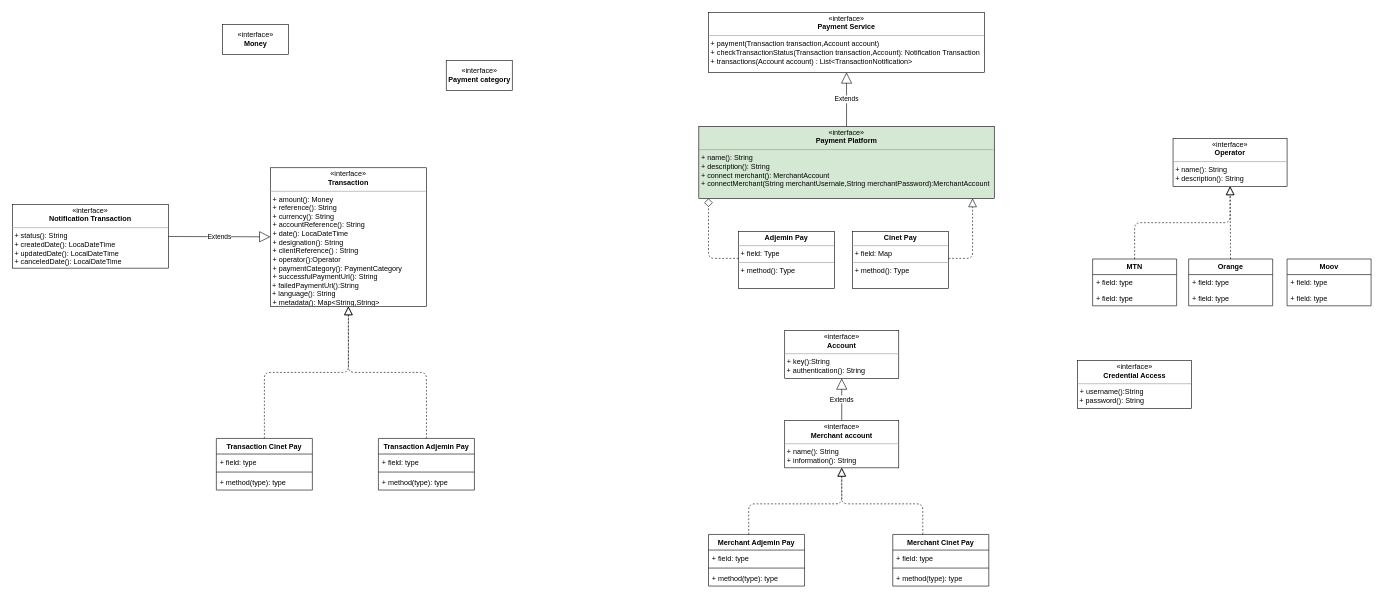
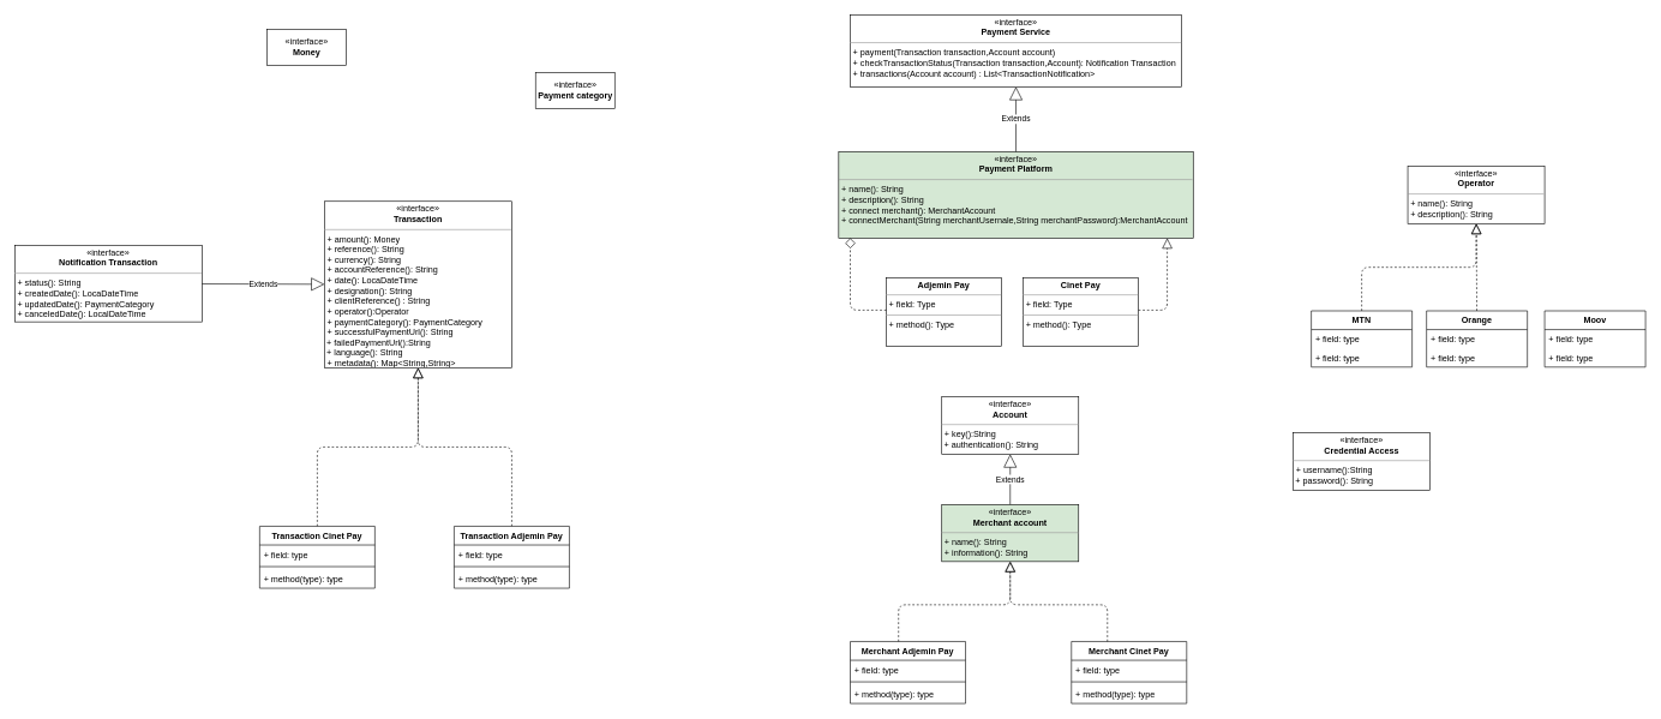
- <mxCell id="32" value="&lt;p style=&quot;margin: 0px ; margin-top: 4px ; text-align: center&quot;&gt;«interface»&lt;br&gt;&lt;b&gt;Notification Transaction&lt;/b&gt;&lt;/p&gt;&lt;hr size=&quot;1&quot;&gt;&lt;p style=&quot;margin: 0px ; margin-left: 4px&quot;&gt;+ status(): String&lt;/p&gt;&lt;p style=&quot;margin: 0px ; margin-left: 4px&quot;&gt;+ createdDate(): LocaDateTime&lt;/p&gt;&lt;p style=&quot;margin: 0px ; margin-left: 4px&quot;&gt;+ updatedDate(): LocalDateTime&lt;/p&gt;&lt;p style=&quot;margin: 0px ; margin-left: 4px&quot;&gt;+ canceledDate(): LocalDateTime&lt;/p&gt;" style="verticalAlign=top;align=left;overflow=fill;fontSize=12;fontFamily=Helvetica;html=1;" parent="1" vertex="1"><mxGeometry x="20" y="340" width="260" height="106.25" as="geometry" /></mxCell>
+ <mxCell id="32" value="&lt;p style=&quot;margin: 0px ; margin-top: 4px ; text-align: center&quot;&gt;«interface»&lt;br&gt;&lt;b&gt;Notification Transaction&lt;/b&gt;&lt;/p&gt;&lt;hr size=&quot;1&quot;&gt;&lt;p style=&quot;margin: 0px ; margin-left: 4px&quot;&gt;+ status(): String&lt;/p&gt;&lt;p style=&quot;margin: 0px ; margin-left: 4px&quot;&gt;+ createdDate(): LocaDateTime&lt;/p&gt;&lt;p style=&quot;margin: 0px ; margin-left: 4px&quot;&gt;+ updatedDate(): PaymentCategory&lt;/p&gt;&lt;p style=&quot;margin: 0px ; margin-left: 4px&quot;&gt;+ canceledDate(): LocalDateTime&lt;/p&gt;" style="verticalAlign=top;align=left;overflow=fill;fontSize=12;fontFamily=Helvetica;html=1;" parent="1" vertex="1"><mxGeometry x="20" y="340" width="260" height="106.25" as="geometry" /></mxCell>
- <mxCell id="9" value="&lt;p style=&quot;margin: 0px ; margin-top: 4px ; text-align: center&quot;&gt;&lt;b&gt;Cinet Pay&lt;/b&gt;&lt;/p&gt;&lt;hr size=&quot;1&quot;&gt;&lt;p style=&quot;margin: 0px ; margin-left: 4px&quot;&gt;+ field: Map&lt;/p&gt;&lt;hr size=&quot;1&quot;&gt;&lt;p style=&quot;margin: 0px ; margin-left: 4px&quot;&gt;+ method(): Type&lt;/p&gt;" style="verticalAlign=top;align=left;overflow=fill;fontSize=12;fontFamily=Helvetica;html=1;" parent="1" vertex="1"><mxGeometry x="1420" y="385" width="160" height="95" as="geometry" /></mxCell>
+ <mxCell id="9" value="&lt;p style=&quot;margin: 0px ; margin-top: 4px ; text-align: center&quot;&gt;&lt;b&gt;Cinet Pay&lt;/b&gt;&lt;/p&gt;&lt;hr size=&quot;1&quot;&gt;&lt;p style=&quot;margin: 0px ; margin-left: 4px&quot;&gt;+ field: Type&lt;/p&gt;&lt;hr size=&quot;1&quot;&gt;&lt;p style=&quot;margin: 0px ; margin-left: 4px&quot;&gt;+ method(): Type&lt;/p&gt;" style="verticalAlign=top;align=left;overflow=fill;fontSize=12;fontFamily=Helvetica;html=1;" parent="1" vertex="1"><mxGeometry x="1420" y="385" width="160" height="95" as="geometry" /></mxCell>
- <mxCell id="3" value="&lt;p style=&quot;margin: 0px ; margin-top: 4px ; text-align: center&quot;&gt;«interface»&lt;br&gt;&lt;b&gt;Merchant account&lt;/b&gt;&lt;/p&gt;&lt;hr size=&quot;1&quot;&gt;&lt;p style=&quot;margin: 0px 0px 0px 4px&quot;&gt;+ name(): String&lt;br&gt;&lt;/p&gt;&lt;p style=&quot;margin: 0px 0px 0px 4px&quot;&gt;+ information(): String&lt;/p&gt;" style="verticalAlign=top;align=left;overflow=fill;fontSize=12;fontFamily=Helvetica;html=1;" parent="1" vertex="1"><mxGeometry x="1307" y="700" width="190" height="79" as="geometry" /></mxCell>
+ <mxCell id="3" value="&lt;p style=&quot;margin: 0px ; margin-top: 4px ; text-align: center&quot;&gt;«interface»&lt;br&gt;&lt;b&gt;Merchant account&lt;/b&gt;&lt;/p&gt;&lt;hr size=&quot;1&quot;&gt;&lt;p style=&quot;margin: 0px 0px 0px 4px&quot;&gt;+ name(): String&lt;br&gt;&lt;/p&gt;&lt;p style=&quot;margin: 0px 0px 0px 4px&quot;&gt;+ information(): String&lt;/p&gt;" style="verticalAlign=top;align=left;overflow=fill;fontSize=12;fontFamily=Helvetica;html=1;fillColor=#d5e8d4;" parent="1" vertex="1"><mxGeometry x="1307" y="700" width="190" height="79" as="geometry" /></mxCell>
